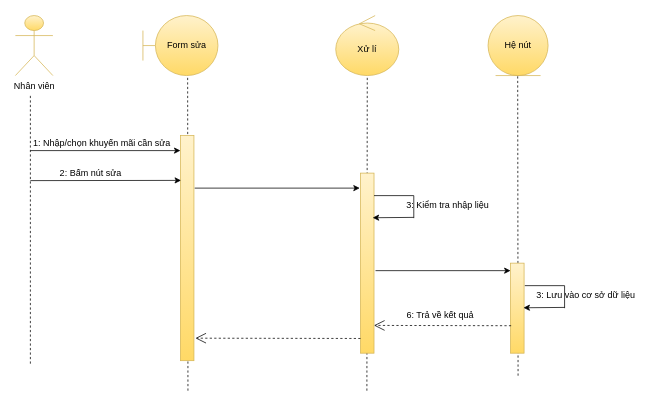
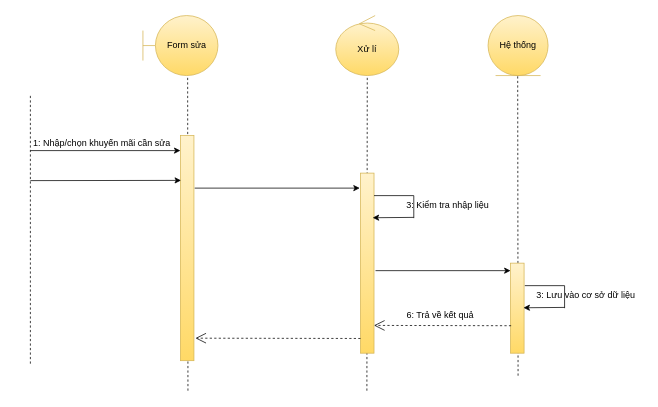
- <mxCell id="2" value="Nhân viên" style="shape=umlActor;verticalLabelPosition=bottom;verticalAlign=top;html=1;gradientColor=#ffd966;fillColor=#fff2cc;strokeColor=#d6b656;" parent="1" vertex="1"><mxGeometry x="20" y="20" width="50" height="80" as="geometry" /></mxCell>
- <mxCell id="14" value="Hệ nút" style="ellipse;shape=umlEntity;whiteSpace=wrap;html=1;gradientColor=#ffd966;fillColor=#fff2cc;strokeColor=#d6b656;" parent="1" vertex="1"><mxGeometry x="650" y="20" width="80" height="80" as="geometry" /></mxCell>
+ <mxCell id="14" value="Hệ thống" style="ellipse;shape=umlEntity;whiteSpace=wrap;html=1;gradientColor=#ffd966;fillColor=#fff2cc;strokeColor=#d6b656;" parent="1" vertex="1"><mxGeometry x="650" y="20" width="80" height="80" as="geometry" /></mxCell>
- <mxCell id="12" value="2: Bấm nút sửa" style="text;html=1;align=center;verticalAlign=middle;resizable=0;points=[];autosize=1;" parent="1" vertex="1"><mxGeometry x="70" y="220" width="100" height="20" as="geometry" /></mxCell>
